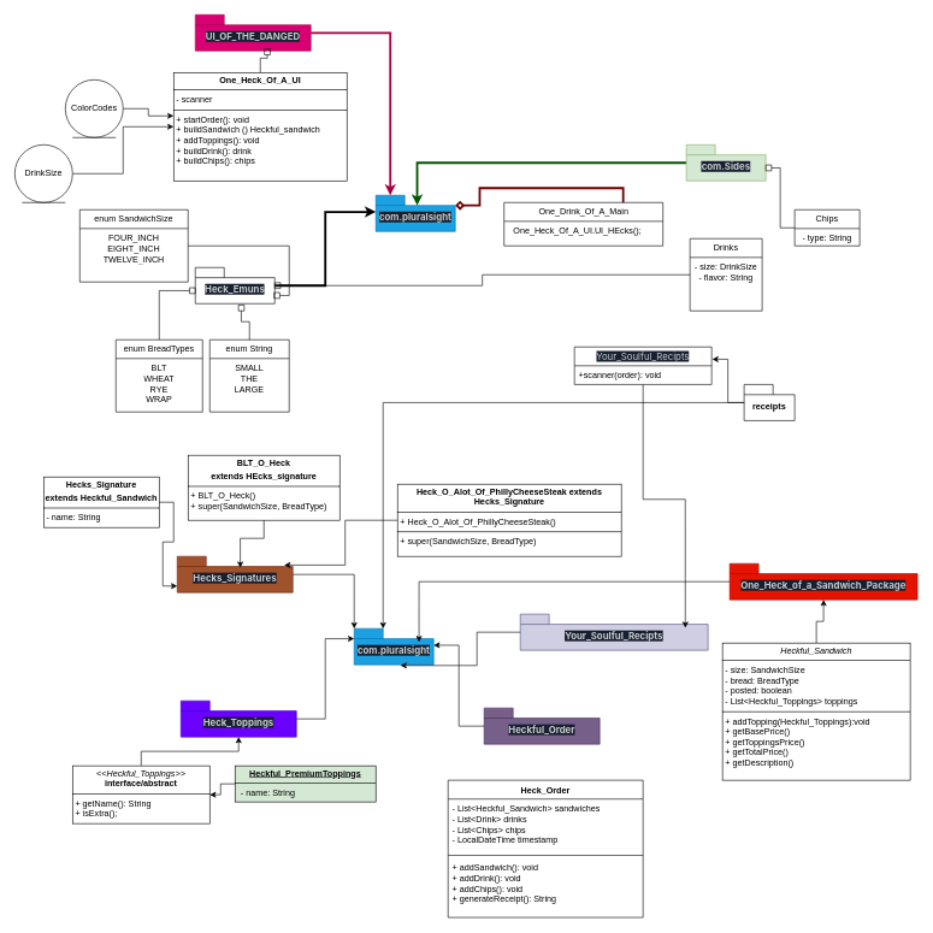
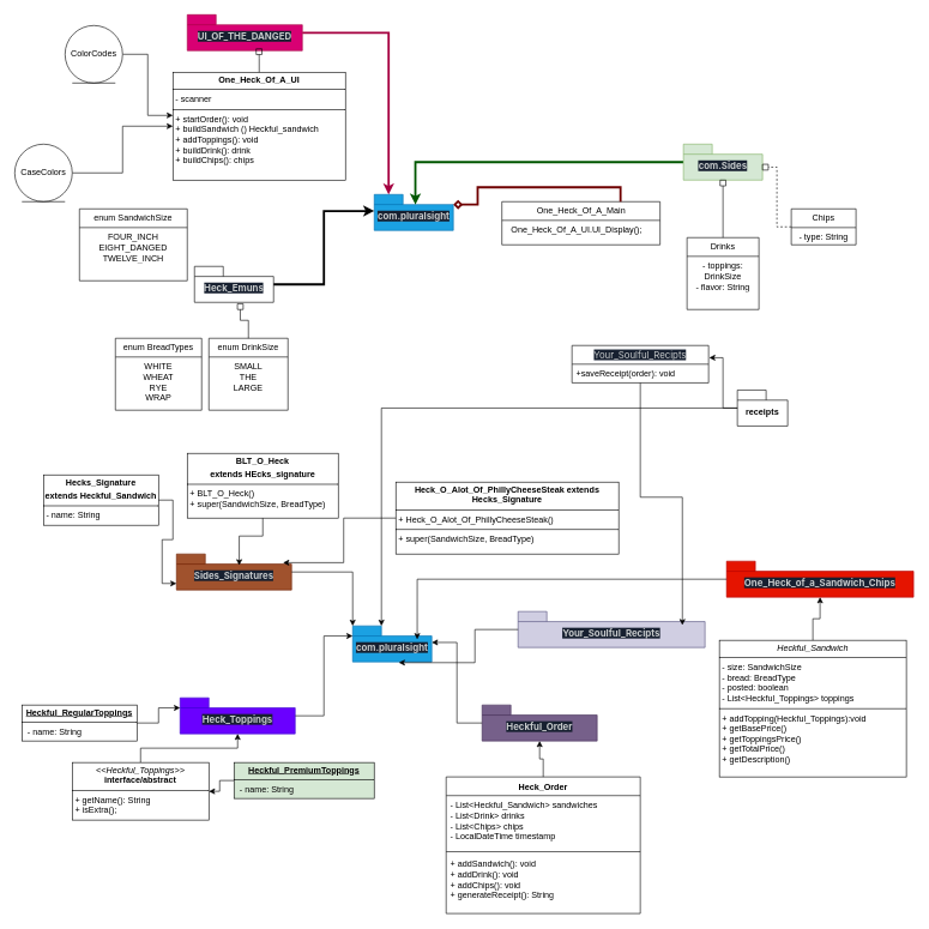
- <mxCell id="25" value="&lt;div style=&quot;background-color: rgb(23, 32, 48); color: rgb(201, 204, 205);&quot;&gt;&lt;pre style=&quot;font-family:'Inter';font-size:9.8pt;&quot;&gt;&lt;div style=&quot;background-color: rgb(23, 32, 48); color: rgb(201, 204, 205);&quot;&gt;&lt;pre style=&quot;font-family:'Inter';font-size:9.8pt;&quot;&gt;&lt;div style=&quot;background-color:#172030;color:#c9cccd&quot;&gt;&lt;pre style=&quot;font-family:'Inter';font-size:9.8pt;&quot;&gt;UI_OF_THE_DANGED&lt;/pre&gt;&lt;/div&gt;&lt;/pre&gt;&lt;/div&gt;&lt;/pre&gt;&lt;/div&gt;" style="shape=folder;fontStyle=1;spacingTop=10;tabWidth=40;tabHeight=14;tabPosition=left;html=1;whiteSpace=wrap;fillColor=#d80073;fontColor=#ffffff;strokeColor=#A50040;" vertex="1" parent="1"><mxGeometry x="270" y="20" width="160" height="50" as="geometry" /></mxCell>
+ <mxCell id="25" value="&lt;div style=&quot;background-color: rgb(23, 32, 48); color: rgb(201, 204, 205);&quot;&gt;&lt;pre style=&quot;font-family:'Inter';font-size:9.8pt;&quot;&gt;&lt;div style=&quot;background-color: rgb(23, 32, 48); color: rgb(201, 204, 205);&quot;&gt;&lt;pre style=&quot;font-family:'Inter';font-size:9.8pt;&quot;&gt;&lt;div style=&quot;background-color:#172030;color:#c9cccd&quot;&gt;&lt;pre style=&quot;font-family:'Inter';font-size:9.8pt;&quot;&gt;UI_OF_THE_DANGED&lt;/pre&gt;&lt;/div&gt;&lt;/pre&gt;&lt;/div&gt;&lt;/pre&gt;&lt;/div&gt;" style="shape=folder;fontStyle=1;spacingTop=10;tabWidth=40;tabHeight=14;tabPosition=left;html=1;whiteSpace=wrap;fillColor=#d80073;fontColor=#ffffff;strokeColor=#A50040;" vertex="1" parent="1"><mxGeometry x="260" y="20" width="160" height="50" as="geometry" /></mxCell>
- <mxCell id="33" value="ColorCodes" style="ellipse;shape=umlEntity;whiteSpace=wrap;html=1;fillColor=light-dark(#FFFFFF,#E6E6E6);" vertex="1" parent="1"><mxGeometry x="90" width="80" height="80" as="geometry" y="110" /></mxCell>
+ <mxCell id="33" value="ColorCodes" style="ellipse;shape=umlEntity;whiteSpace=wrap;html=1;fillColor=light-dark(#FFFFFF,#E6E6E6);" vertex="1" parent="1"><mxGeometry x="90" y="35" width="80" height="80" as="geometry" /></mxCell>
- <mxCell id="68" value="DrinkSize" style="ellipse;shape=umlEntity;whiteSpace=wrap;html=1;fillColor=light-dark(#FFFFFF,#E6E6E6);" vertex="1" parent="1"><mxGeometry x="20" y="200" width="80" height="80" as="geometry" /></mxCell>
+ <mxCell id="68" value="CaseColors" style="ellipse;shape=umlEntity;whiteSpace=wrap;html=1;fillColor=light-dark(#FFFFFF,#E6E6E6);" vertex="1" parent="1"><mxGeometry x="20" y="200" width="80" height="80" as="geometry" /></mxCell>
- <mxCell id="24" style="edgeStyle=orthogonalEdgeStyle;rounded=0;orthogonalLoop=1;jettySize=auto;html=1;entryX=0;entryY=0;entryDx=110;entryDy=32;entryPerimeter=0;endArrow=box;endFill=0;" edge="1" parent="1" source="22" target="18"><mxGeometry relative="1" as="geometry" /></mxCell>
+ <mxCell id="24" style="edgeStyle=orthogonalEdgeStyle;rounded=0;orthogonalLoop=1;jettySize=auto;html=1;entryX=0;entryY=0;entryDx=110;entryDy=32;entryPerimeter=0;endArrow=box;endFill=0;dashed=1;" edge="1" parent="1" source="22" target="18"><mxGeometry relative="1" as="geometry" /></mxCell>
- <mxCell id="3" value="One_Drink_Of_A_Main" style="swimlane;fontStyle=0;childLayout=stackLayout;horizontal=1;startSize=26;fillColor=none;horizontalStack=0;resizeParent=1;resizeParentMax=0;resizeLast=0;collapsible=1;marginBottom=0;whiteSpace=wrap;html=1;" vertex="1" parent="1"><mxGeometry x="697.5" y="280" width="220" height="60" as="geometry" /></mxCell>
+ <mxCell id="3" value="One_Heck_Of_A_Main" style="swimlane;fontStyle=0;childLayout=stackLayout;horizontal=1;startSize=26;fillColor=none;horizontalStack=0;resizeParent=1;resizeParentMax=0;resizeLast=0;collapsible=1;marginBottom=0;whiteSpace=wrap;html=1;" vertex="1" parent="1"><mxGeometry x="697.5" y="280" width="220" height="60" as="geometry" /></mxCell>
- <mxCell id="4" value="&amp;nbsp; One_Heck_Of_A_UI.UI_HEcks();" style="text;strokeColor=none;fillColor=none;align=left;verticalAlign=top;spacingLeft=4;spacingRight=4;overflow=hidden;rotatable=0;points=[[0,0.5],[1,0.5]];portConstraint=eastwest;whiteSpace=wrap;html=1;" vertex="1" parent="3"><mxGeometry y="26" width="220" height="34" as="geometry" /></mxCell>
+ <mxCell id="4" value="&amp;nbsp; One_Heck_Of_A_UI.UI_Display();" style="text;strokeColor=none;fillColor=none;align=left;verticalAlign=top;spacingLeft=4;spacingRight=4;overflow=hidden;rotatable=0;points=[[0,0.5],[1,0.5]];portConstraint=eastwest;whiteSpace=wrap;html=1;" vertex="1" parent="3"><mxGeometry y="26" width="220" height="34" as="geometry" /></mxCell>
- <mxCell id="16" style="edgeStyle=orthogonalEdgeStyle;rounded=0;orthogonalLoop=1;jettySize=auto;html=1;entryX=0.991;entryY=0.773;entryDx=0;entryDy=0;entryPerimeter=0;endArrow=box;endFill=0;" edge="1" parent="1" source="13" target="6"><mxGeometry relative="1" as="geometry" /></mxCell>
- <mxCell id="14" value="FOUR_INCH&lt;div&gt;EIGHT_INCH&lt;br&gt;TWELVE_INCH&lt;/div&gt;" style="text;strokeColor=none;fillColor=none;align=center;verticalAlign=top;spacingLeft=4;spacingRight=4;overflow=hidden;rotatable=0;points=[[0,0.5],[1,0.5]];portConstraint=eastwest;whiteSpace=wrap;html=1;" vertex="1" parent="13"><mxGeometry y="26" width="150" height="74" as="geometry" /></mxCell>
+ <mxCell id="14" value="FOUR_INCH&lt;div&gt;EIGHT_DANGED&lt;br&gt;TWELVE_INCH&lt;/div&gt;" style="text;strokeColor=none;fillColor=none;align=center;verticalAlign=top;spacingLeft=4;spacingRight=4;overflow=hidden;rotatable=0;points=[[0,0.5],[1,0.5]];portConstraint=eastwest;whiteSpace=wrap;html=1;" vertex="1" parent="13"><mxGeometry y="26" width="150" height="74" as="geometry" /></mxCell>
- <mxCell id="19" style="edgeStyle=orthogonalEdgeStyle;rounded=0;orthogonalLoop=1;jettySize=auto;html=1;endArrow=box;endFill=0;" edge="1" parent="1" source="20" target="6"><mxGeometry relative="1" as="geometry" /></mxCell>
+ <mxCell id="19" style="edgeStyle=orthogonalEdgeStyle;rounded=0;orthogonalLoop=1;jettySize=auto;html=1;endArrow=box;endFill=0;" edge="1" parent="1" source="20" target="18"><mxGeometry relative="1" as="geometry" /></mxCell>
- <mxCell id="21" value="- size: DrinkSize&lt;div&gt;- flavor: String&lt;/div&gt;" style="text;strokeColor=none;fillColor=none;align=center;verticalAlign=top;spacingLeft=4;spacingRight=4;overflow=hidden;rotatable=0;points=[[0,0.5],[1,0.5]];portConstraint=eastwest;whiteSpace=wrap;html=1;" vertex="1" parent="20"><mxGeometry y="26" width="100" height="74" as="geometry" /></mxCell>
+ <mxCell id="21" value="- toppings: DrinkSize&lt;div&gt;- flavor: String&lt;/div&gt;" style="text;strokeColor=none;fillColor=none;align=center;verticalAlign=top;spacingLeft=4;spacingRight=4;overflow=hidden;rotatable=0;points=[[0,0.5],[1,0.5]];portConstraint=eastwest;whiteSpace=wrap;html=1;" vertex="1" parent="20"><mxGeometry y="26" width="100" height="74" as="geometry" /></mxCell>
- <mxCell id="10" style="edgeStyle=orthogonalEdgeStyle;rounded=0;orthogonalLoop=1;jettySize=auto;html=1;entryX=0;entryY=0;entryDx=0;entryDy=32;entryPerimeter=0;endArrow=box;endFill=0;" edge="1" parent="1" source="8" target="6"><mxGeometry relative="1" as="geometry" /></mxCell>
- <mxCell id="11" value="enum String" style="swimlane;fontStyle=0;childLayout=stackLayout;horizontal=1;startSize=26;fillColor=none;horizontalStack=0;resizeParent=1;resizeParentMax=0;resizeLast=0;collapsible=1;marginBottom=0;whiteSpace=wrap;html=1;" vertex="1" parent="1"><mxGeometry x="290" y="470" width="110" height="100" as="geometry" /></mxCell>
+ <mxCell id="11" value="enum DrinkSize" style="swimlane;fontStyle=0;childLayout=stackLayout;horizontal=1;startSize=26;fillColor=none;horizontalStack=0;resizeParent=1;resizeParentMax=0;resizeLast=0;collapsible=1;marginBottom=0;whiteSpace=wrap;html=1;" vertex="1" parent="1"><mxGeometry x="290" y="470" width="110" height="100" as="geometry" /></mxCell>
- <mxCell id="62" value="+scanner(order): void&amp;nbsp;" style="text;strokeColor=none;fillColor=none;align=left;verticalAlign=top;spacingLeft=4;spacingRight=4;overflow=hidden;rotatable=0;points=[[0,0.5],[1,0.5]];portConstraint=eastwest;whiteSpace=wrap;html=1;" vertex="1" parent="61"><mxGeometry y="26" width="190" height="26" as="geometry" /></mxCell>
+ <mxCell id="62" value="+saveReceipt(order): void&amp;nbsp;" style="text;strokeColor=none;fillColor=none;align=left;verticalAlign=top;spacingLeft=4;spacingRight=4;overflow=hidden;rotatable=0;points=[[0,0.5],[1,0.5]];portConstraint=eastwest;whiteSpace=wrap;html=1;" vertex="1" parent="61"><mxGeometry y="26" width="190" height="26" as="geometry" /></mxCell>
- <mxCell id="9" value="BLT&lt;div&gt;WHEAT&lt;br&gt;RYE&lt;br&gt;WRAP&lt;/div&gt;" style="text;strokeColor=none;fillColor=none;align=center;verticalAlign=top;spacingLeft=4;spacingRight=4;overflow=hidden;rotatable=0;points=[[0,0.5],[1,0.5]];portConstraint=eastwest;whiteSpace=wrap;html=1;" vertex="1" parent="8"><mxGeometry y="26" width="120" height="74" as="geometry" /></mxCell>
+ <mxCell id="9" value="WHITE&lt;div&gt;WHEAT&lt;br&gt;RYE&lt;br&gt;WRAP&lt;/div&gt;" style="text;strokeColor=none;fillColor=none;align=center;verticalAlign=top;spacingLeft=4;spacingRight=4;overflow=hidden;rotatable=0;points=[[0,0.5],[1,0.5]];portConstraint=eastwest;whiteSpace=wrap;html=1;" vertex="1" parent="8"><mxGeometry y="26" width="120" height="74" as="geometry" /></mxCell>
- <mxCell id="64" value="receipts" style="shape=folder;fontStyle=1;spacingTop=10;tabWidth=40;tabHeight=14;tabPosition=left;html=1;whiteSpace=wrap;" vertex="1" parent="1"><mxGeometry x="1030" y="532" width="70" height="50" as="geometry" /></mxCell>
+ <mxCell id="64" value="receipts" style="shape=folder;fontStyle=1;spacingTop=10;tabWidth=40;tabHeight=14;tabPosition=left;html=1;whiteSpace=wrap;" vertex="1" parent="1"><mxGeometry x="1025" y="542" width="70" height="50" as="geometry" /></mxCell>
- <mxCell id="47" value="&lt;div style=&quot;background-color: rgb(23, 32, 48); color: rgb(201, 204, 205);&quot;&gt;&lt;pre style=&quot;font-family:'Inter';font-size:9.8pt;&quot;&gt;&lt;div style=&quot;background-color: rgb(23, 32, 48); color: rgb(201, 204, 205);&quot;&gt;&lt;pre style=&quot;font-family:'Inter';font-size:9.8pt;&quot;&gt;&lt;div style=&quot;background-color: rgb(23, 32, 48); color: rgb(201, 204, 205);&quot;&gt;&lt;pre style=&quot;font-family:'Inter';font-size:9.8pt;&quot;&gt;&lt;div style=&quot;background-color: rgb(23, 32, 48); color: rgb(201, 204, 205);&quot;&gt;&lt;pre style=&quot;font-family:'Inter';font-size:9.8pt;&quot;&gt;&lt;div style=&quot;background-color:#172030;color:#c9cccd&quot;&gt;&lt;pre style=&quot;font-family:'Inter';font-size:9.8pt;&quot;&gt;Hecks_Signatures&lt;/pre&gt;&lt;/div&gt;&lt;/pre&gt;&lt;/div&gt;&lt;/pre&gt;&lt;/div&gt;&lt;/pre&gt;&lt;/div&gt;&lt;/pre&gt;&lt;/div&gt;" style="shape=folder;fontStyle=1;spacingTop=10;tabWidth=40;tabHeight=14;tabPosition=left;html=1;whiteSpace=wrap;fillColor=#a0522d;fontColor=#ffffff;strokeColor=#6D1F00;" vertex="1" parent="1"><mxGeometry x="245" y="770" width="160" height="50" as="geometry" /></mxCell>
+ <mxCell id="47" value="&lt;div style=&quot;background-color: rgb(23, 32, 48); color: rgb(201, 204, 205);&quot;&gt;&lt;pre style=&quot;font-family:'Inter';font-size:9.8pt;&quot;&gt;&lt;div style=&quot;background-color: rgb(23, 32, 48); color: rgb(201, 204, 205);&quot;&gt;&lt;pre style=&quot;font-family:'Inter';font-size:9.8pt;&quot;&gt;&lt;div style=&quot;background-color: rgb(23, 32, 48); color: rgb(201, 204, 205);&quot;&gt;&lt;pre style=&quot;font-family:'Inter';font-size:9.8pt;&quot;&gt;&lt;div style=&quot;background-color: rgb(23, 32, 48); color: rgb(201, 204, 205);&quot;&gt;&lt;pre style=&quot;font-family:'Inter';font-size:9.8pt;&quot;&gt;&lt;div style=&quot;background-color:#172030;color:#c9cccd&quot;&gt;&lt;pre style=&quot;font-family:'Inter';font-size:9.8pt;&quot;&gt;Sides_Signatures&lt;/pre&gt;&lt;/div&gt;&lt;/pre&gt;&lt;/div&gt;&lt;/pre&gt;&lt;/div&gt;&lt;/pre&gt;&lt;/div&gt;&lt;/pre&gt;&lt;/div&gt;" style="shape=folder;fontStyle=1;spacingTop=10;tabWidth=40;tabHeight=14;tabPosition=left;html=1;whiteSpace=wrap;fillColor=#a0522d;fontColor=#ffffff;strokeColor=#6D1F00;" vertex="1" parent="1"><mxGeometry x="245" y="770" width="160" height="50" as="geometry" /></mxCell>
- <mxCell id="55" value="&lt;div style=&quot;background-color: rgb(23, 32, 48); color: rgb(201, 204, 205);&quot;&gt;&lt;pre style=&quot;font-family:'Inter';font-size:9.8pt;&quot;&gt;&lt;div style=&quot;background-color: rgb(23, 32, 48); color: rgb(201, 204, 205);&quot;&gt;&lt;pre style=&quot;font-family:'Inter';font-size:9.8pt;&quot;&gt;&lt;div style=&quot;background-color: rgb(23, 32, 48); color: rgb(201, 204, 205);&quot;&gt;&lt;pre style=&quot;font-family:'Inter';font-size:9.8pt;&quot;&gt;&lt;div style=&quot;background-color: rgb(23, 32, 48); color: rgb(201, 204, 205);&quot;&gt;&lt;pre style=&quot;font-family:'Inter';font-size:9.8pt;&quot;&gt;&lt;div style=&quot;background-color: rgb(23, 32, 48); color: rgb(201, 204, 205);&quot;&gt;&lt;pre style=&quot;font-family:'Inter';font-size:9.8pt;&quot;&gt;&lt;div style=&quot;background-color:#172030;color:#c9cccd&quot;&gt;&lt;pre style=&quot;font-family:'Inter';font-size:9.8pt;&quot;&gt;One_Heck_of_a_Sandwich_Package&lt;/pre&gt;&lt;/div&gt;&lt;/pre&gt;&lt;/div&gt;&lt;/pre&gt;&lt;/div&gt;&lt;/pre&gt;&lt;/div&gt;&lt;/pre&gt;&lt;/div&gt;&lt;/pre&gt;&lt;/div&gt;" style="shape=folder;fontStyle=1;spacingTop=10;tabWidth=40;tabHeight=14;tabPosition=left;html=1;whiteSpace=wrap;fillColor=#e51400;fontColor=#ffffff;strokeColor=#B20000;" vertex="1" parent="1"><mxGeometry x="1010" y="780" width="260" height="50" as="geometry" /></mxCell>
+ <mxCell id="55" value="&lt;div style=&quot;background-color: rgb(23, 32, 48); color: rgb(201, 204, 205);&quot;&gt;&lt;pre style=&quot;font-family:'Inter';font-size:9.8pt;&quot;&gt;&lt;div style=&quot;background-color: rgb(23, 32, 48); color: rgb(201, 204, 205);&quot;&gt;&lt;pre style=&quot;font-family:'Inter';font-size:9.8pt;&quot;&gt;&lt;div style=&quot;background-color: rgb(23, 32, 48); color: rgb(201, 204, 205);&quot;&gt;&lt;pre style=&quot;font-family:'Inter';font-size:9.8pt;&quot;&gt;&lt;div style=&quot;background-color: rgb(23, 32, 48); color: rgb(201, 204, 205);&quot;&gt;&lt;pre style=&quot;font-family:'Inter';font-size:9.8pt;&quot;&gt;&lt;div style=&quot;background-color: rgb(23, 32, 48); color: rgb(201, 204, 205);&quot;&gt;&lt;pre style=&quot;font-family:'Inter';font-size:9.8pt;&quot;&gt;&lt;div style=&quot;background-color:#172030;color:#c9cccd&quot;&gt;&lt;pre style=&quot;font-family:'Inter';font-size:9.8pt;&quot;&gt;One_Heck_of_a_Sandwich_Chips&lt;/pre&gt;&lt;/div&gt;&lt;/pre&gt;&lt;/div&gt;&lt;/pre&gt;&lt;/div&gt;&lt;/pre&gt;&lt;/div&gt;&lt;/pre&gt;&lt;/div&gt;&lt;/pre&gt;&lt;/div&gt;" style="shape=folder;fontStyle=1;spacingTop=10;tabWidth=40;tabHeight=14;tabPosition=left;html=1;whiteSpace=wrap;fillColor=#e51400;fontColor=#ffffff;strokeColor=#B20000;" vertex="1" parent="1"><mxGeometry x="1010" y="780" width="260" height="50" as="geometry" /></mxCell>
+ <mxCell id="39" style="edgeStyle=orthogonalEdgeStyle;rounded=0;orthogonalLoop=1;jettySize=auto;html=1;entryX=0;entryY=0;entryDx=0;entryDy=14;entryPerimeter=0;" edge="1" parent="1" source="38" target="29"><mxGeometry relative="1" as="geometry" /></mxCell>
+ <mxCell id="38" value="&lt;p style=&quot;margin: 4px 0px 0px; text-align: center;&quot;&gt;&lt;b&gt;&lt;u&gt;Heckful_RegularToppings&lt;/u&gt;&lt;/b&gt;&lt;/p&gt;&lt;hr size=&quot;1&quot; style=&quot;border-style:solid;&quot;&gt;&lt;p style=&quot;margin:0px;margin-left:8px;&quot;&gt;- name: String&lt;/p&gt;&lt;p style=&quot;margin:0px;margin-left:8px;&quot;&gt;&lt;br&gt;&lt;/p&gt;" style="verticalAlign=top;align=left;overflow=fill;html=1;whiteSpace=wrap;" vertex="1" parent="1"><mxGeometry x="30" y="980" width="160" height="50" as="geometry" /></mxCell>
+ <mxCell id="46" style="edgeStyle=orthogonalEdgeStyle;rounded=0;orthogonalLoop=1;jettySize=auto;html=1;entryX=0.5;entryY=1;entryDx=0;entryDy=0;entryPerimeter=0;" edge="1" parent="1" source="42" target="40"><mxGeometry relative="1" as="geometry" /></mxCell>
